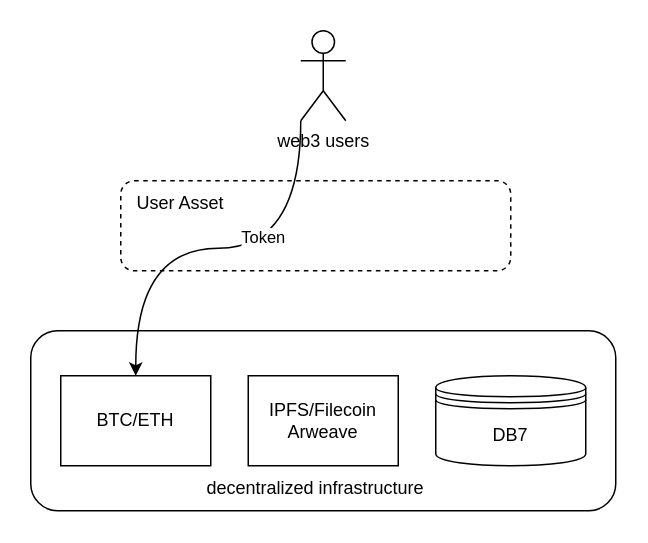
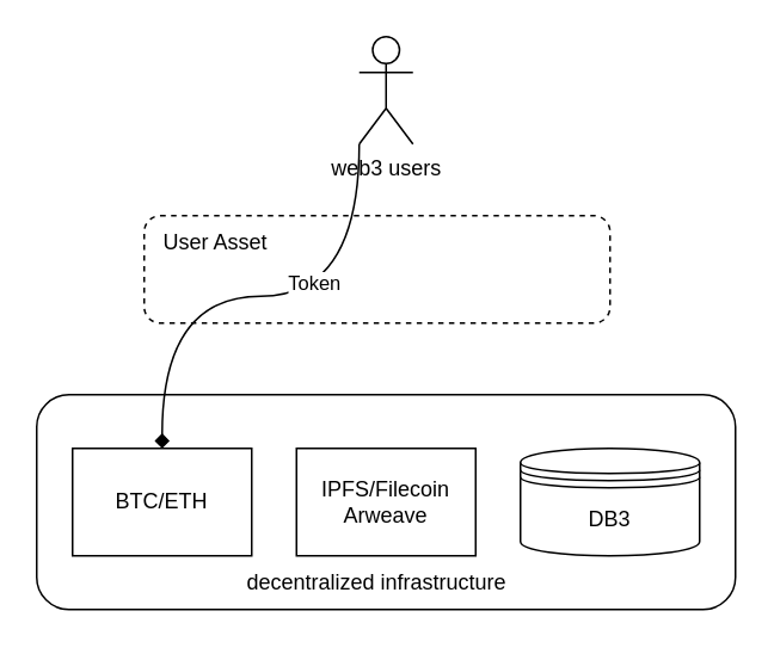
- <mxCell id="8" style="edgeStyle=orthogonalEdgeStyle;rounded=0;orthogonalLoop=1;jettySize=auto;html=1;curved=1;exitX=0;exitY=1;exitDx=0;exitDy=0;exitPerimeter=0;" edge="1" parent="1" source="10" target="4"><mxGeometry relative="1" as="geometry" /></mxCell>
+ <mxCell id="8" style="edgeStyle=orthogonalEdgeStyle;rounded=0;orthogonalLoop=1;jettySize=auto;html=1;curved=1;exitX=0;exitY=1;exitDx=0;exitDy=0;exitPerimeter=0;endArrow=diamond;" edge="1" parent="1" source="10" target="4"><mxGeometry relative="1" as="geometry" /></mxCell>
- <mxCell id="5" value="DB7" style="shape=datastore;whiteSpace=wrap;html=1;" vertex="1" parent="1"><mxGeometry x="290" y="250" width="100" height="60" as="geometry" /></mxCell>
+ <mxCell id="5" value="DB3" style="shape=datastore;whiteSpace=wrap;html=1;" vertex="1" parent="1"><mxGeometry x="290" y="250" width="100" height="60" as="geometry" /></mxCell>
